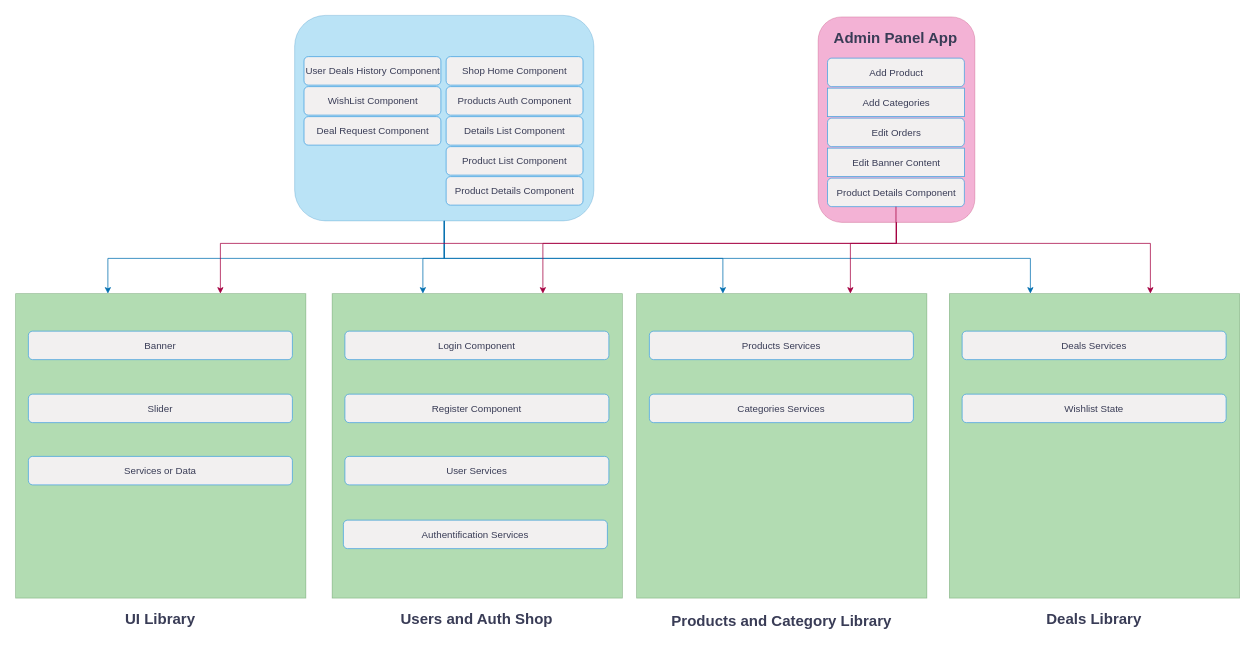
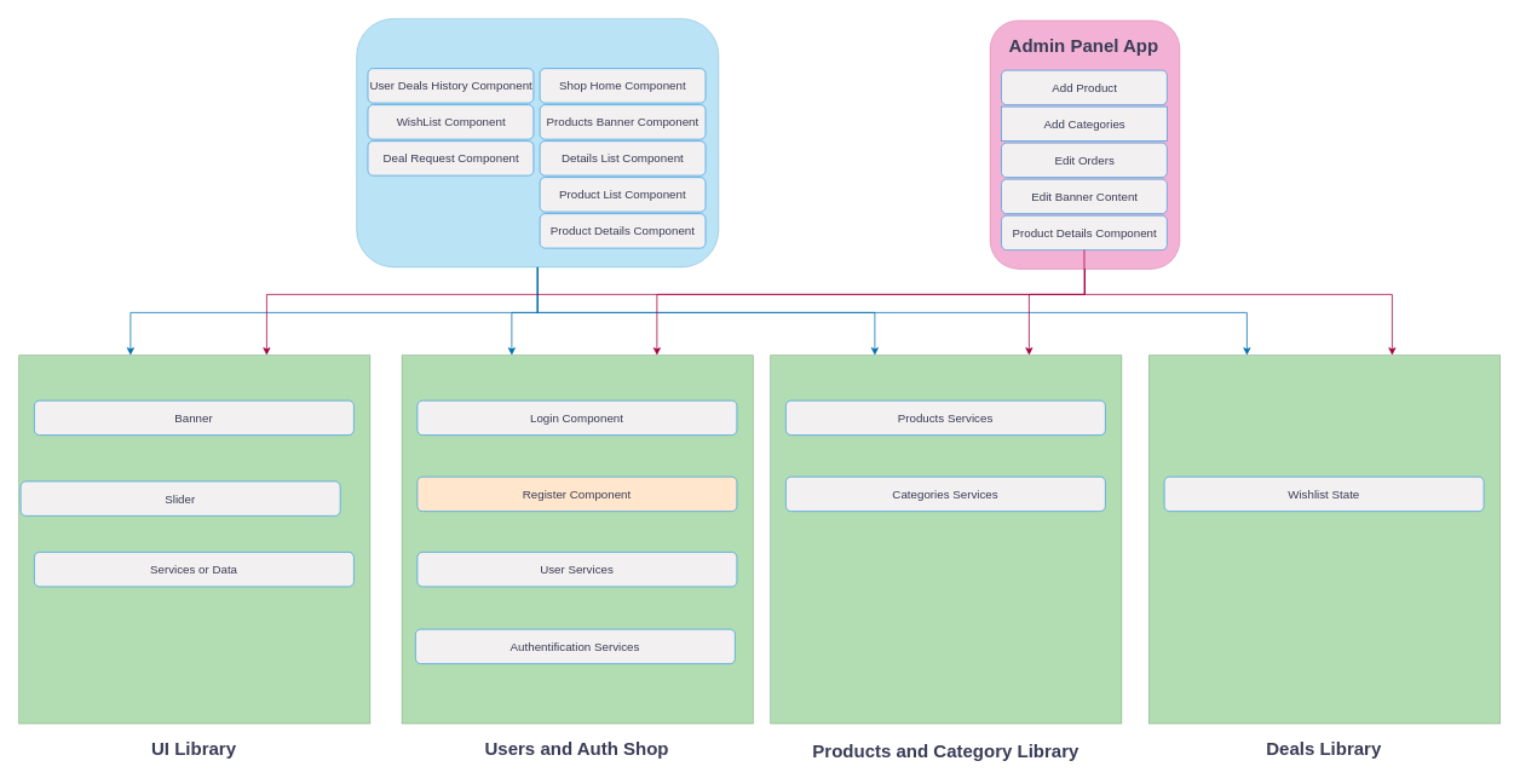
- <mxCell id="8" value="Products Auth Component" style="rounded=1;whiteSpace=wrap;html=1;strokeColor=#45A2E0;fontColor=#393C56;fillColor=#F2F0F0;fontSize=13;" vertex="1" parent="2"><mxGeometry x="202" y="95" width="182.5" height="38" as="geometry" /></mxCell>
+ <mxCell id="8" value="Products Banner Component" style="rounded=1;whiteSpace=wrap;html=1;strokeColor=#45A2E0;fontColor=#393C56;fillColor=#F2F0F0;fontSize=13;" vertex="1" parent="2"><mxGeometry x="202" y="95" width="182.5" height="38" as="geometry" /></mxCell>
- <mxCell id="18" value="Edit Banner Content" style="whiteSpace=wrap;html=1;strokeColor=#45A2E0;fontColor=#393C56;fillColor=#F2F0F0;fontSize=13;rounded=0;" vertex="1" parent="12"><mxGeometry x="12.5" y="175" width="182.5" height="38" as="geometry" /></mxCell>
+ <mxCell id="18" value="Edit Banner Content" style="rounded=1;whiteSpace=wrap;html=1;strokeColor=#45A2E0;fontColor=#393C56;fillColor=#F2F0F0;fontSize=13;" vertex="1" parent="12"><mxGeometry x="12.5" y="175" width="182.5" height="38" as="geometry" /></mxCell>
- <mxCell id="40" value="Deals Services" style="rounded=1;whiteSpace=wrap;html=1;strokeColor=#45A2E0;fontColor=#393C56;fillColor=#F2F0F0;fontSize=13;" vertex="1" parent="38"><mxGeometry x="17" y="50" width="352" height="38" as="geometry" /></mxCell>
- <mxCell id="24" value="Slider" style="rounded=1;whiteSpace=wrap;html=1;strokeColor=#45A2E0;fontColor=#393C56;fillColor=#F2F0F0;fontSize=13;" vertex="1" parent="20"><mxGeometry x="17" y="134" width="352" height="38" as="geometry" /></mxCell>
+ <mxCell id="24" value="Slider" style="rounded=1;whiteSpace=wrap;html=1;strokeColor=#45A2E0;fontColor=#393C56;fillColor=#F2F0F0;fontSize=13;" vertex="1" parent="20"><mxGeometry x="2" y="139" width="352" height="38" as="geometry" /></mxCell>
- <mxCell id="29" value="Register Component" style="rounded=1;whiteSpace=wrap;html=1;strokeColor=#45A2E0;fontColor=#393C56;fillColor=#F2F0F0;fontSize=13;" vertex="1" parent="26"><mxGeometry x="17" y="134" width="352" height="38" as="geometry" /></mxCell>
+ <mxCell id="29" value="Register Component" style="rounded=1;whiteSpace=wrap;html=1;strokeColor=#45A2E0;fontColor=#393C56;fillColor=#ffe6cc;fontSize=13;" vertex="1" parent="26"><mxGeometry x="17" y="134" width="352" height="38" as="geometry" /></mxCell>
